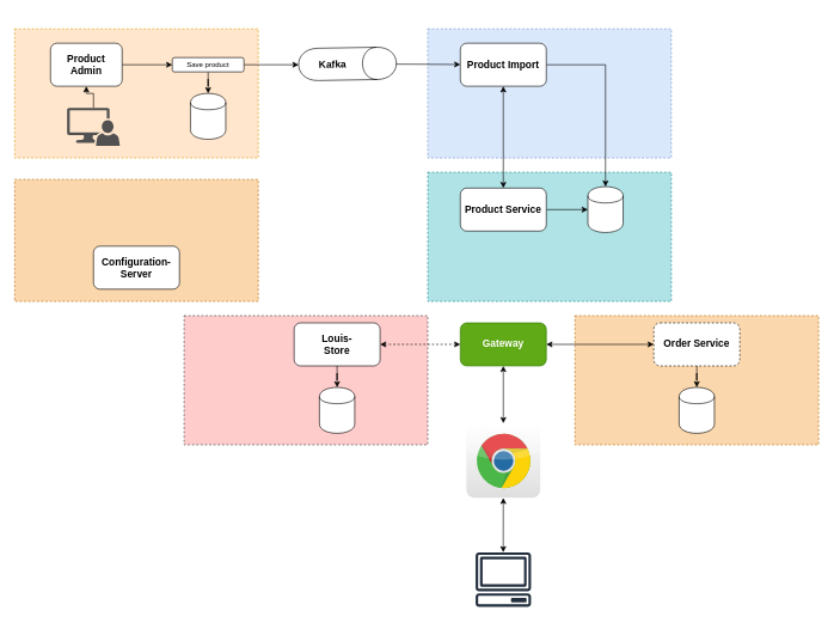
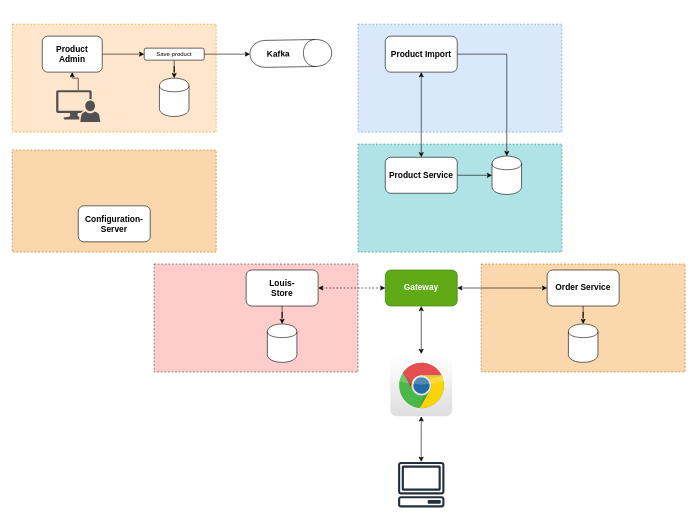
- <mxCell id="24" value="" style="edgeStyle=none;rounded=0;jumpStyle=sharp;orthogonalLoop=1;jettySize=auto;html=1;fontSize=10;" edge="1" parent="1" source="25" target="19"><mxGeometry relative="1" as="geometry"><mxPoint x="634.65" y="0.774" as="targetPoint" /></mxGeometry></mxCell>
- <mxCell id="15" value="Order Service" style="rounded=1;whiteSpace=wrap;html=1;fontStyle=1;fontSize=14;dashed=1;" vertex="1" parent="1"><mxGeometry x="912" y="449.38" width="120" height="60" as="geometry" /></mxCell>
+ <mxCell id="15" value="Order Service" style="rounded=1;whiteSpace=wrap;html=1;fontStyle=1;fontSize=14;" vertex="1" parent="1"><mxGeometry x="912" y="449.38" width="120" height="60" as="geometry" /></mxCell>
